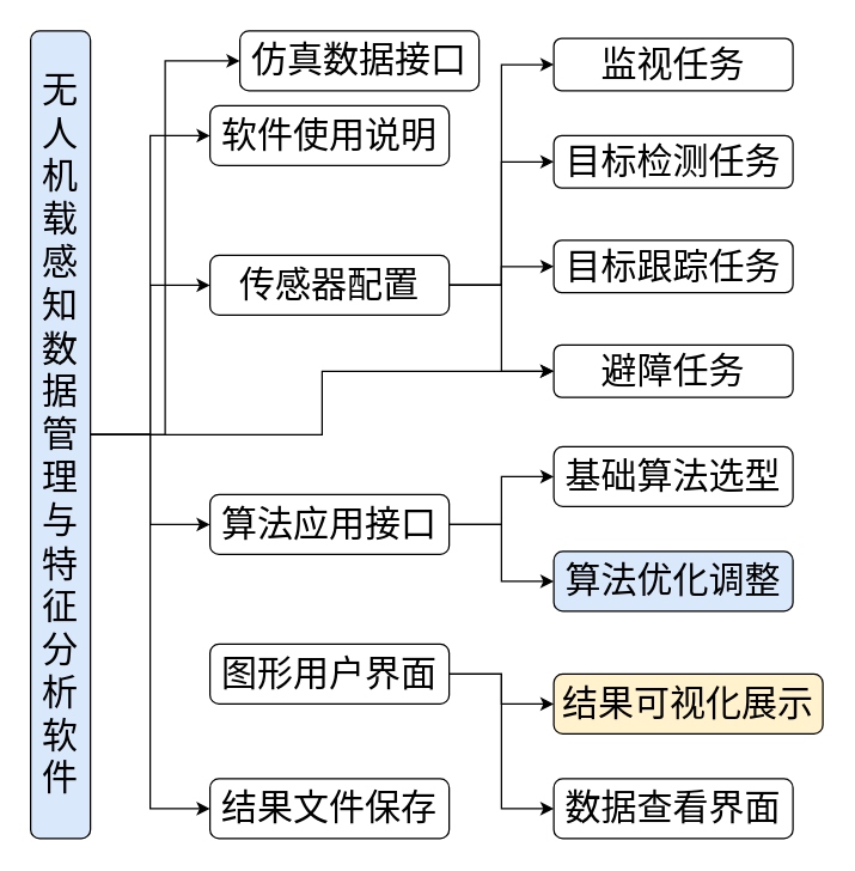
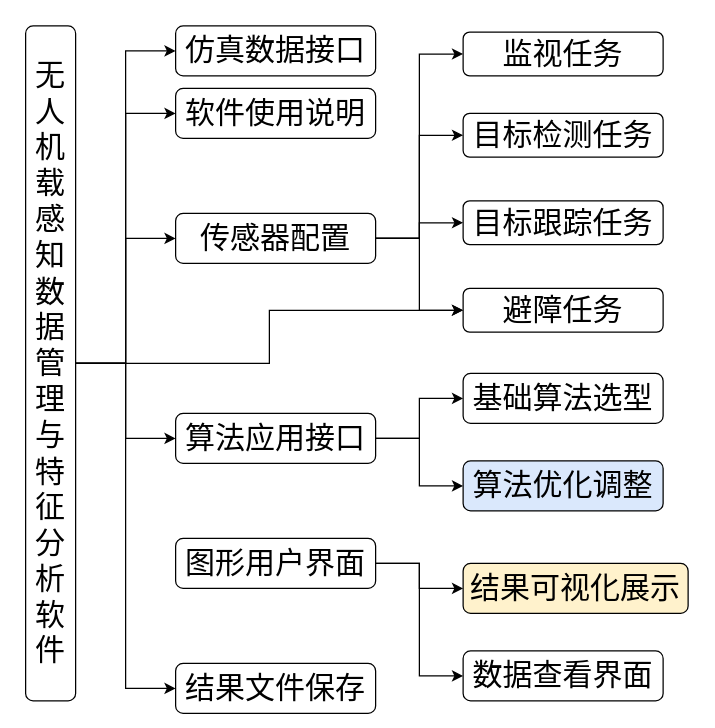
- <mxCell id="9" value="&lt;font style=&quot;font-size: 24px;&quot;&gt;仿真数据接口&lt;/font&gt;" style="rounded=1;whiteSpace=wrap;html=1;fontFamily=宋体;fontSize=24;" vertex="1" parent="1"><mxGeometry x="160" y="20" width="160" height="40" as="geometry" /></mxCell>
+ <mxCell id="9" value="&lt;font style=&quot;font-size: 24px;&quot;&gt;仿真数据接口&lt;/font&gt;" style="rounded=1;whiteSpace=wrap;html=1;fontFamily=宋体;fontSize=24;" vertex="1" parent="1"><mxGeometry x="140" y="20" width="160" height="40" as="geometry" /></mxCell>
- <mxCell id="8" value="&lt;font style=&quot;font-size: 24px;&quot; face=&quot;宋体&quot;&gt;无人机载感知数据管理与特征分析软件&lt;/font&gt;" style="rounded=1;whiteSpace=wrap;html=1;fillColor=#dae8fc;" vertex="1" parent="1"><mxGeometry x="20" y="20" width="40" height="540" as="geometry" /></mxCell>
+ <mxCell id="8" value="&lt;font style=&quot;font-size: 24px;&quot; face=&quot;宋体&quot;&gt;无人机载感知数据管理与特征分析软件&lt;/font&gt;" style="rounded=1;whiteSpace=wrap;html=1;" vertex="1" parent="1"><mxGeometry x="20" y="20" width="40" height="540" as="geometry" /></mxCell>
- <mxCell id="26" value="结果文件保存" style="rounded=1;whiteSpace=wrap;html=1;fontFamily=宋体;fontSize=24;" vertex="1" parent="1"><mxGeometry x="140" y="520" width="160" height="40" as="geometry" /></mxCell>
+ <mxCell id="26" value="结果文件保存" style="rounded=1;whiteSpace=wrap;html=1;fontFamily=宋体;fontSize=24;" vertex="1" parent="1"><mxGeometry x="140" y="530" width="160" height="40" as="geometry" /></mxCell>
